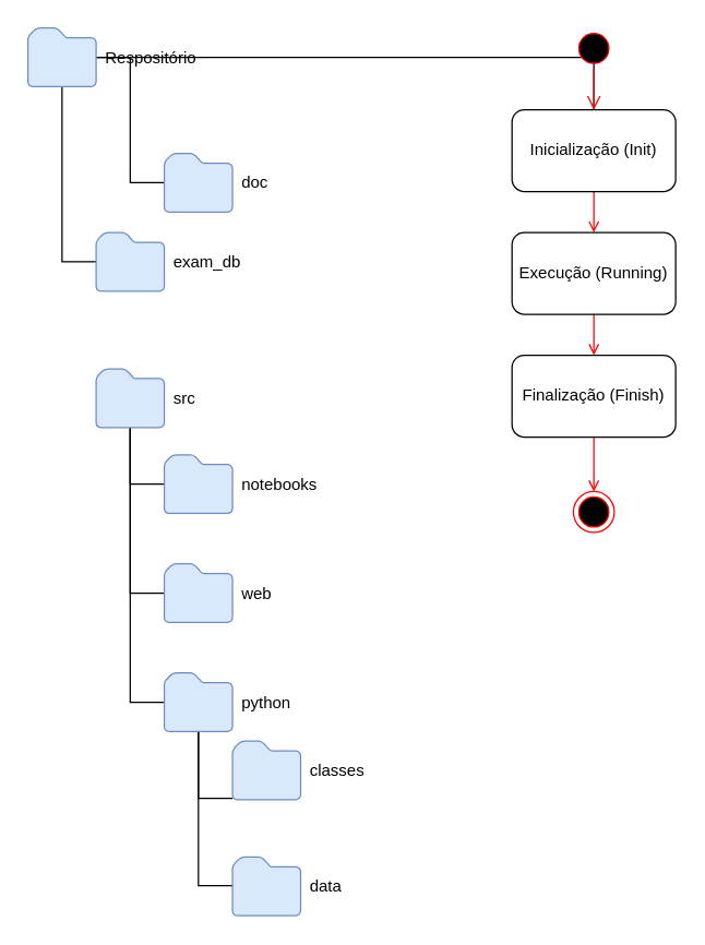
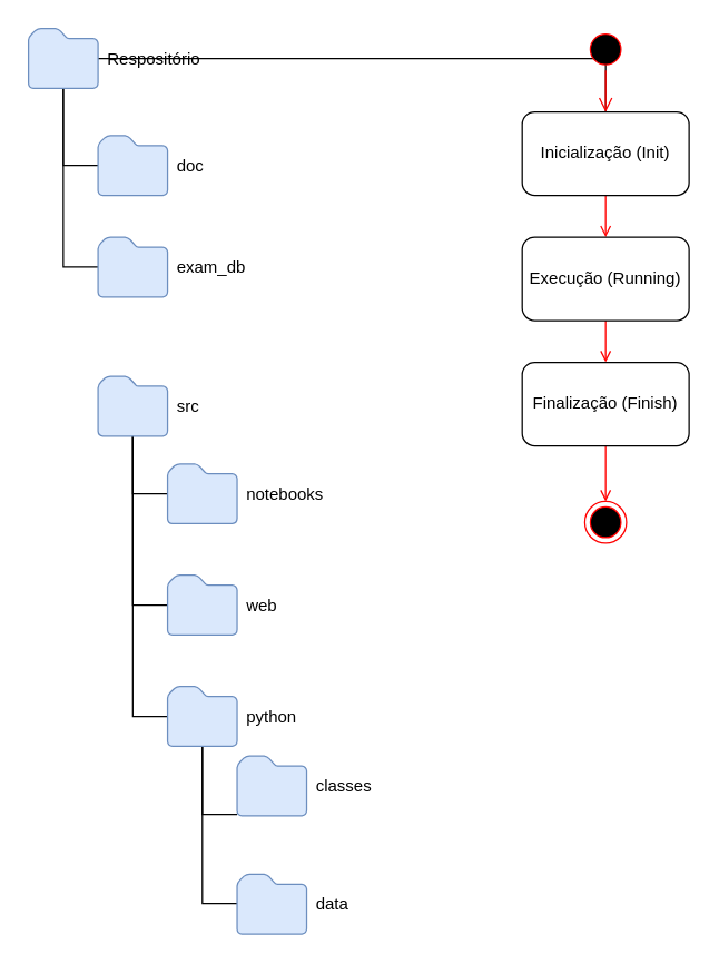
- <mxCell id="27" value="doc" style="sketch=0;aspect=fixed;pointerEvents=1;shadow=0;dashed=0;html=1;strokeColor=#6c8ebf;labelPosition=right;verticalLabelPosition=middle;verticalAlign=middle;align=left;fillColor=#dae8fc;shape=mxgraph.mscae.enterprise.folder;spacingLeft=5;" vertex="1" parent="1"><mxGeometry x="120" y="112" width="50" height="43" as="geometry" /></mxCell>
+ <mxCell id="27" value="doc" style="sketch=0;aspect=fixed;pointerEvents=1;shadow=0;dashed=0;html=1;strokeColor=#6c8ebf;labelPosition=right;verticalLabelPosition=middle;verticalAlign=middle;align=left;fillColor=#dae8fc;shape=mxgraph.mscae.enterprise.folder;spacingLeft=5;" vertex="1" parent="1"><mxGeometry x="70" y="97" width="50" height="43" as="geometry" /></mxCell>
